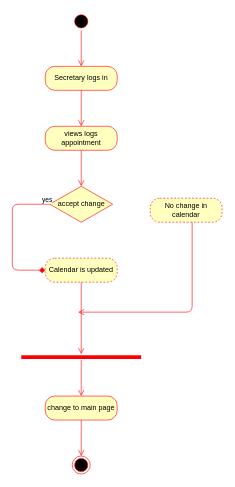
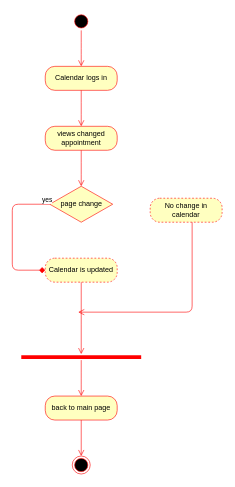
- <mxCell id="4" value="Secretary logs in" style="rounded=1;whiteSpace=wrap;html=1;arcSize=40;fontColor=#000000;fillColor=#ffffc0;strokeColor=#ff0000;" parent="1" vertex="1"><mxGeometry x="75" y="110" width="120" height="40" as="geometry" /></mxCell>
+ <mxCell id="4" value="Calendar logs in" style="rounded=1;whiteSpace=wrap;html=1;arcSize=40;fontColor=#000000;fillColor=#ffffc0;strokeColor=#ff0000;" parent="1" vertex="1"><mxGeometry x="75" y="110" width="120" height="40" as="geometry" /></mxCell>
- <mxCell id="6" value="views logs appointment" style="rounded=1;whiteSpace=wrap;html=1;arcSize=40;fontColor=#000000;fillColor=#ffffc0;strokeColor=#ff0000;" parent="1" vertex="1"><mxGeometry x="75" y="210" width="120" height="40" as="geometry" /></mxCell>
+ <mxCell id="6" value="views changed appointment" style="rounded=1;whiteSpace=wrap;html=1;arcSize=40;fontColor=#000000;fillColor=#ffffc0;strokeColor=#ff0000;" parent="1" vertex="1"><mxGeometry x="75" y="210" width="120" height="40" as="geometry" /></mxCell>
- <mxCell id="8" value="accept change" style="rhombus;whiteSpace=wrap;html=1;fillColor=#ffffc0;strokeColor=#ff0000;" parent="1" vertex="1"><mxGeometry x="82.5" y="310" width="105" height="60" as="geometry" /></mxCell>
+ <mxCell id="8" value="page change" style="rhombus;whiteSpace=wrap;html=1;fillColor=#ffffc0;strokeColor=#ff0000;" parent="1" vertex="1"><mxGeometry x="82.5" y="310" width="105" height="60" as="geometry" /></mxCell>
- <mxCell id="16" value="change to main page" style="rounded=1;whiteSpace=wrap;html=1;arcSize=40;fontColor=#000000;fillColor=#ffffc0;strokeColor=#ff0000;" vertex="1" parent="1"><mxGeometry x="75" y="660" width="120" height="40" as="geometry" /></mxCell>
+ <mxCell id="16" value="back to main page" style="rounded=1;whiteSpace=wrap;html=1;arcSize=40;fontColor=#000000;fillColor=#ffffc0;strokeColor=#ff0000;" vertex="1" parent="1"><mxGeometry x="75" y="660" width="120" height="40" as="geometry" /></mxCell>
